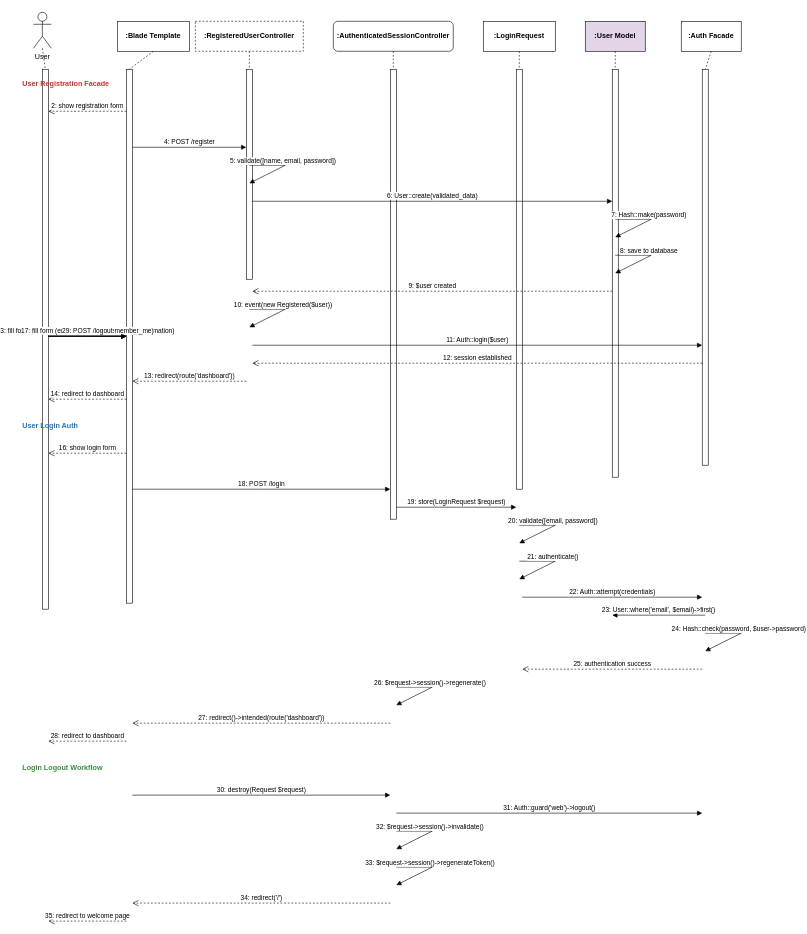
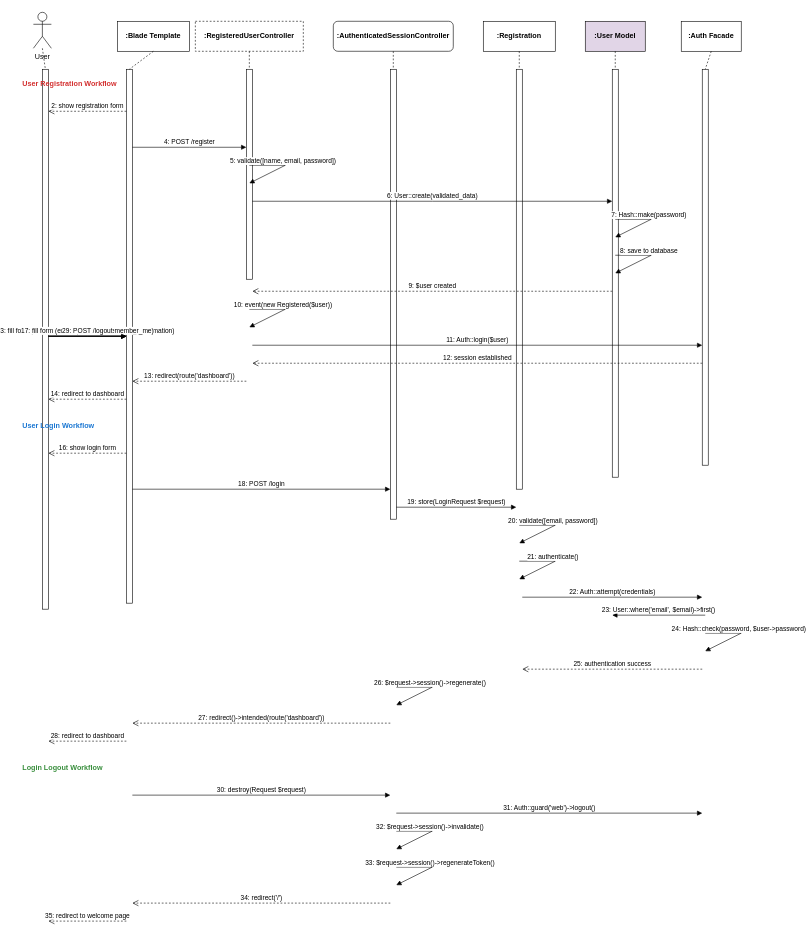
- <mxCell id="6" value="&lt;b&gt;:LoginRequest&lt;/b&gt;" style="html=1;whiteSpace=wrap;" vertex="1" parent="1"><mxGeometry x="790" y="35" width="120" height="50" as="geometry" /></mxCell>
+ <mxCell id="6" value="&lt;b&gt;:Registration&lt;/b&gt;" style="html=1;whiteSpace=wrap;" vertex="1" parent="1"><mxGeometry x="790" y="35" width="120" height="50" as="geometry" /></mxCell>
- <mxCell id="23" value="&lt;b&gt;User Registration Facade&lt;/b&gt;" style="text;html=1;strokeColor=none;fillColor=none;align=left;verticalAlign=middle;whiteSpace=wrap;rounded=0;fontSize=12;fontColor=#d32f2f;" vertex="1" parent="1"><mxGeometry x="20" y="125" width="200" height="30" as="geometry" /></mxCell>
+ <mxCell id="23" value="&lt;b&gt;User Registration Workflow&lt;/b&gt;" style="text;html=1;strokeColor=none;fillColor=none;align=left;verticalAlign=middle;whiteSpace=wrap;rounded=0;fontSize=12;fontColor=#d32f2f;" vertex="1" parent="1"><mxGeometry x="20" y="125" width="200" height="30" as="geometry" /></mxCell>
- <mxCell id="38" value="&lt;b&gt;User Login Auth&lt;/b&gt;" style="text;html=1;strokeColor=none;fillColor=none;align=left;verticalAlign=middle;whiteSpace=wrap;rounded=0;fontSize=12;fontColor=#1976d2;" vertex="1" parent="1"><mxGeometry x="20" y="695" width="200" height="30" as="geometry" /></mxCell>
+ <mxCell id="38" value="&lt;b&gt;User Login Workflow&lt;/b&gt;" style="text;html=1;strokeColor=none;fillColor=none;align=left;verticalAlign=middle;whiteSpace=wrap;rounded=0;fontSize=12;fontColor=#1976d2;" vertex="1" parent="1"><mxGeometry x="20" y="695" width="200" height="30" as="geometry" /></mxCell>
